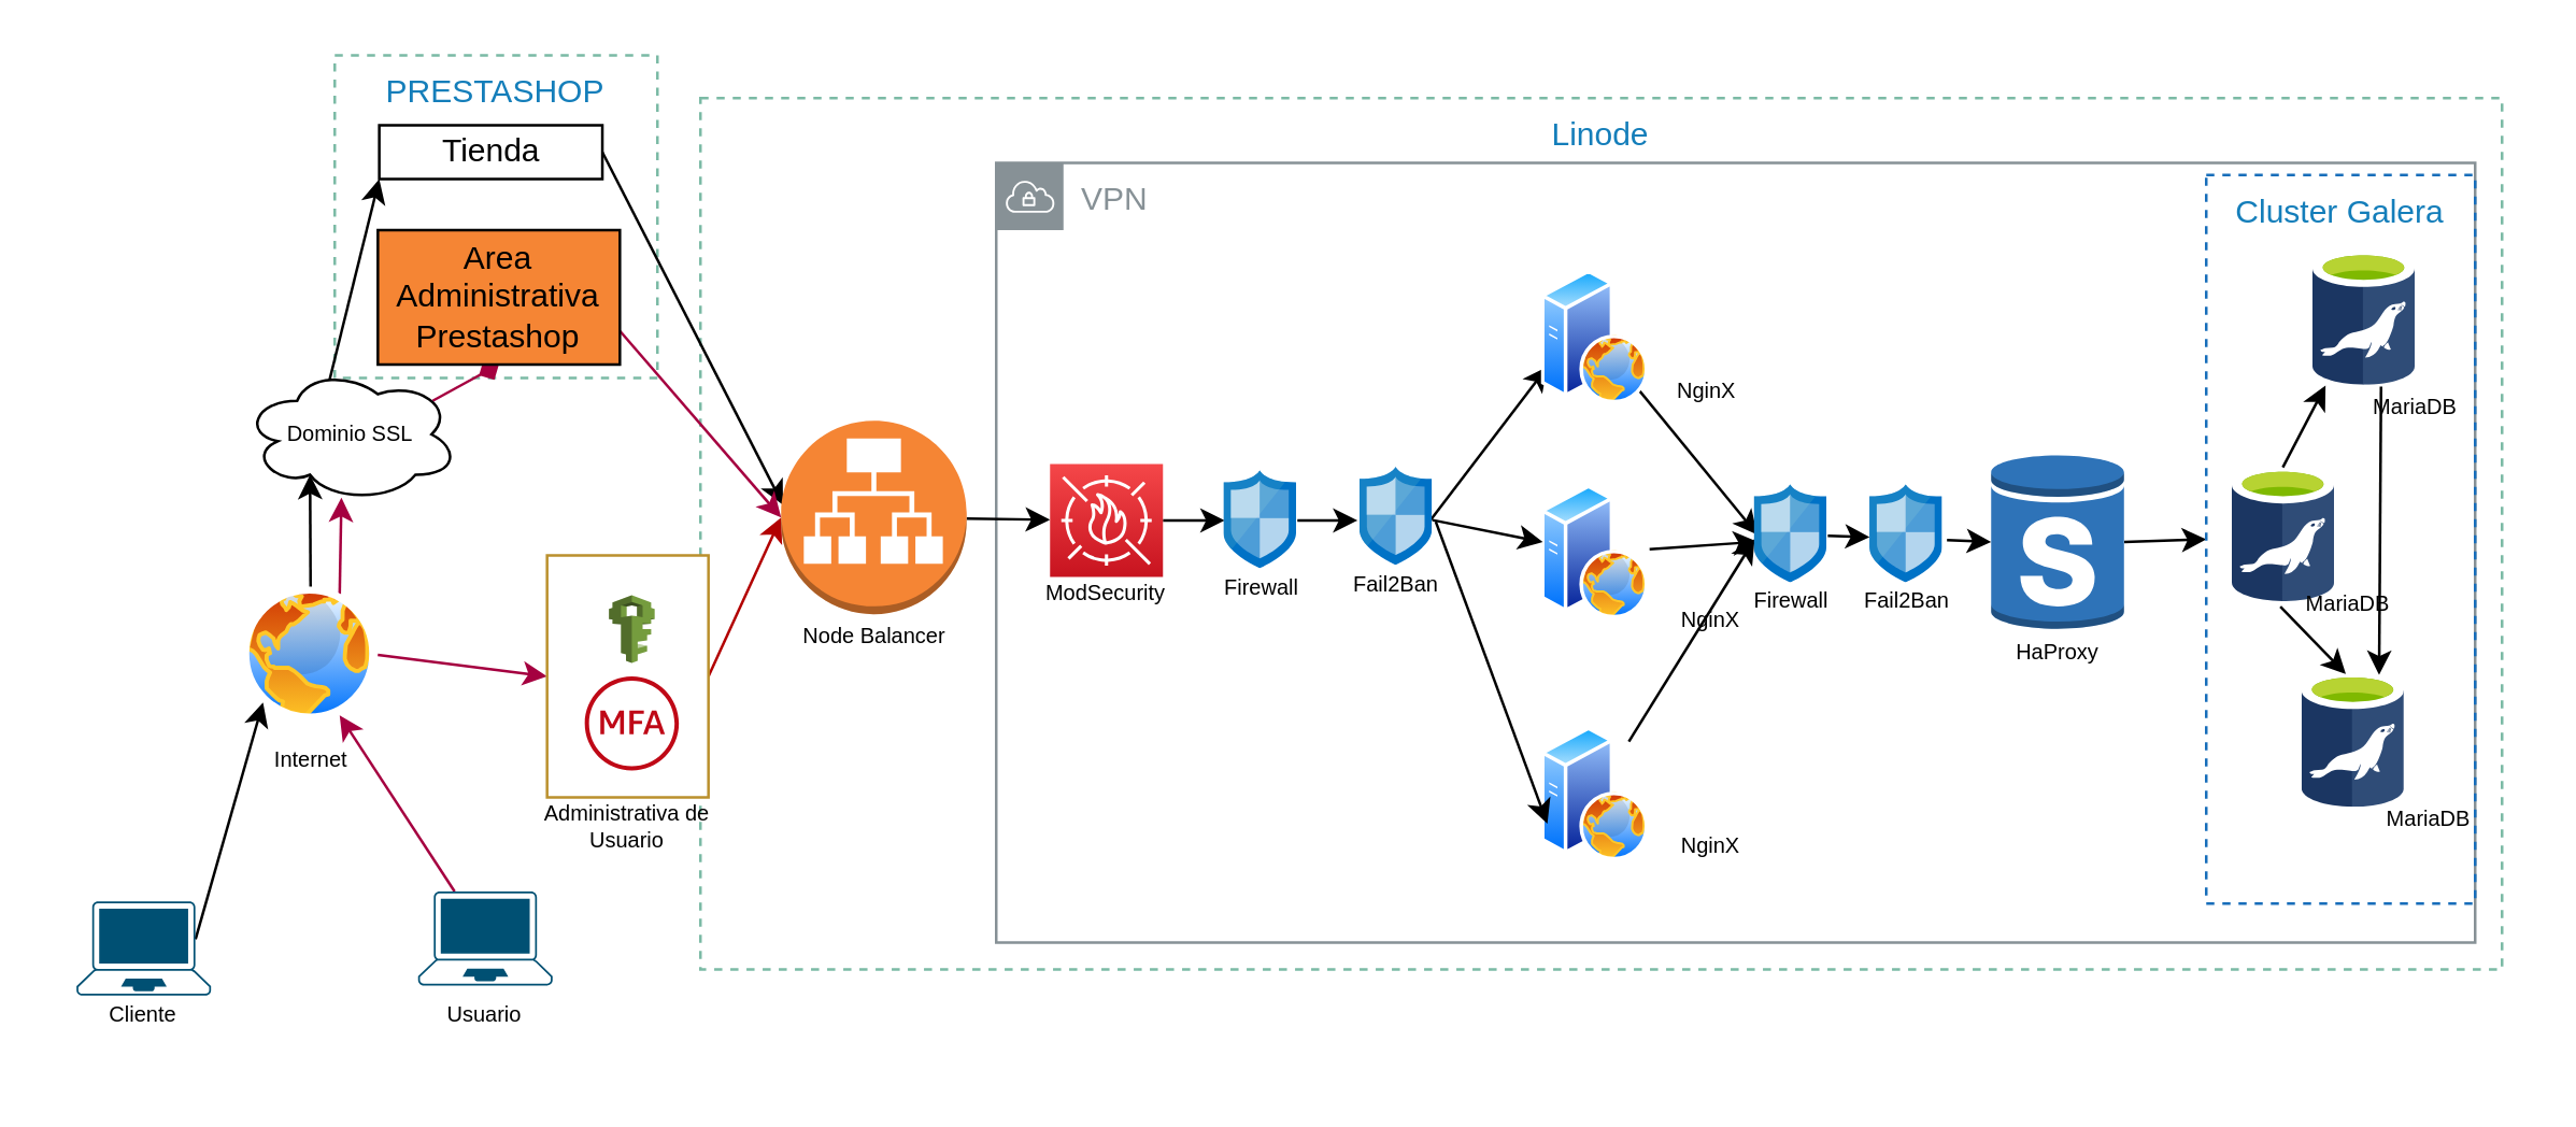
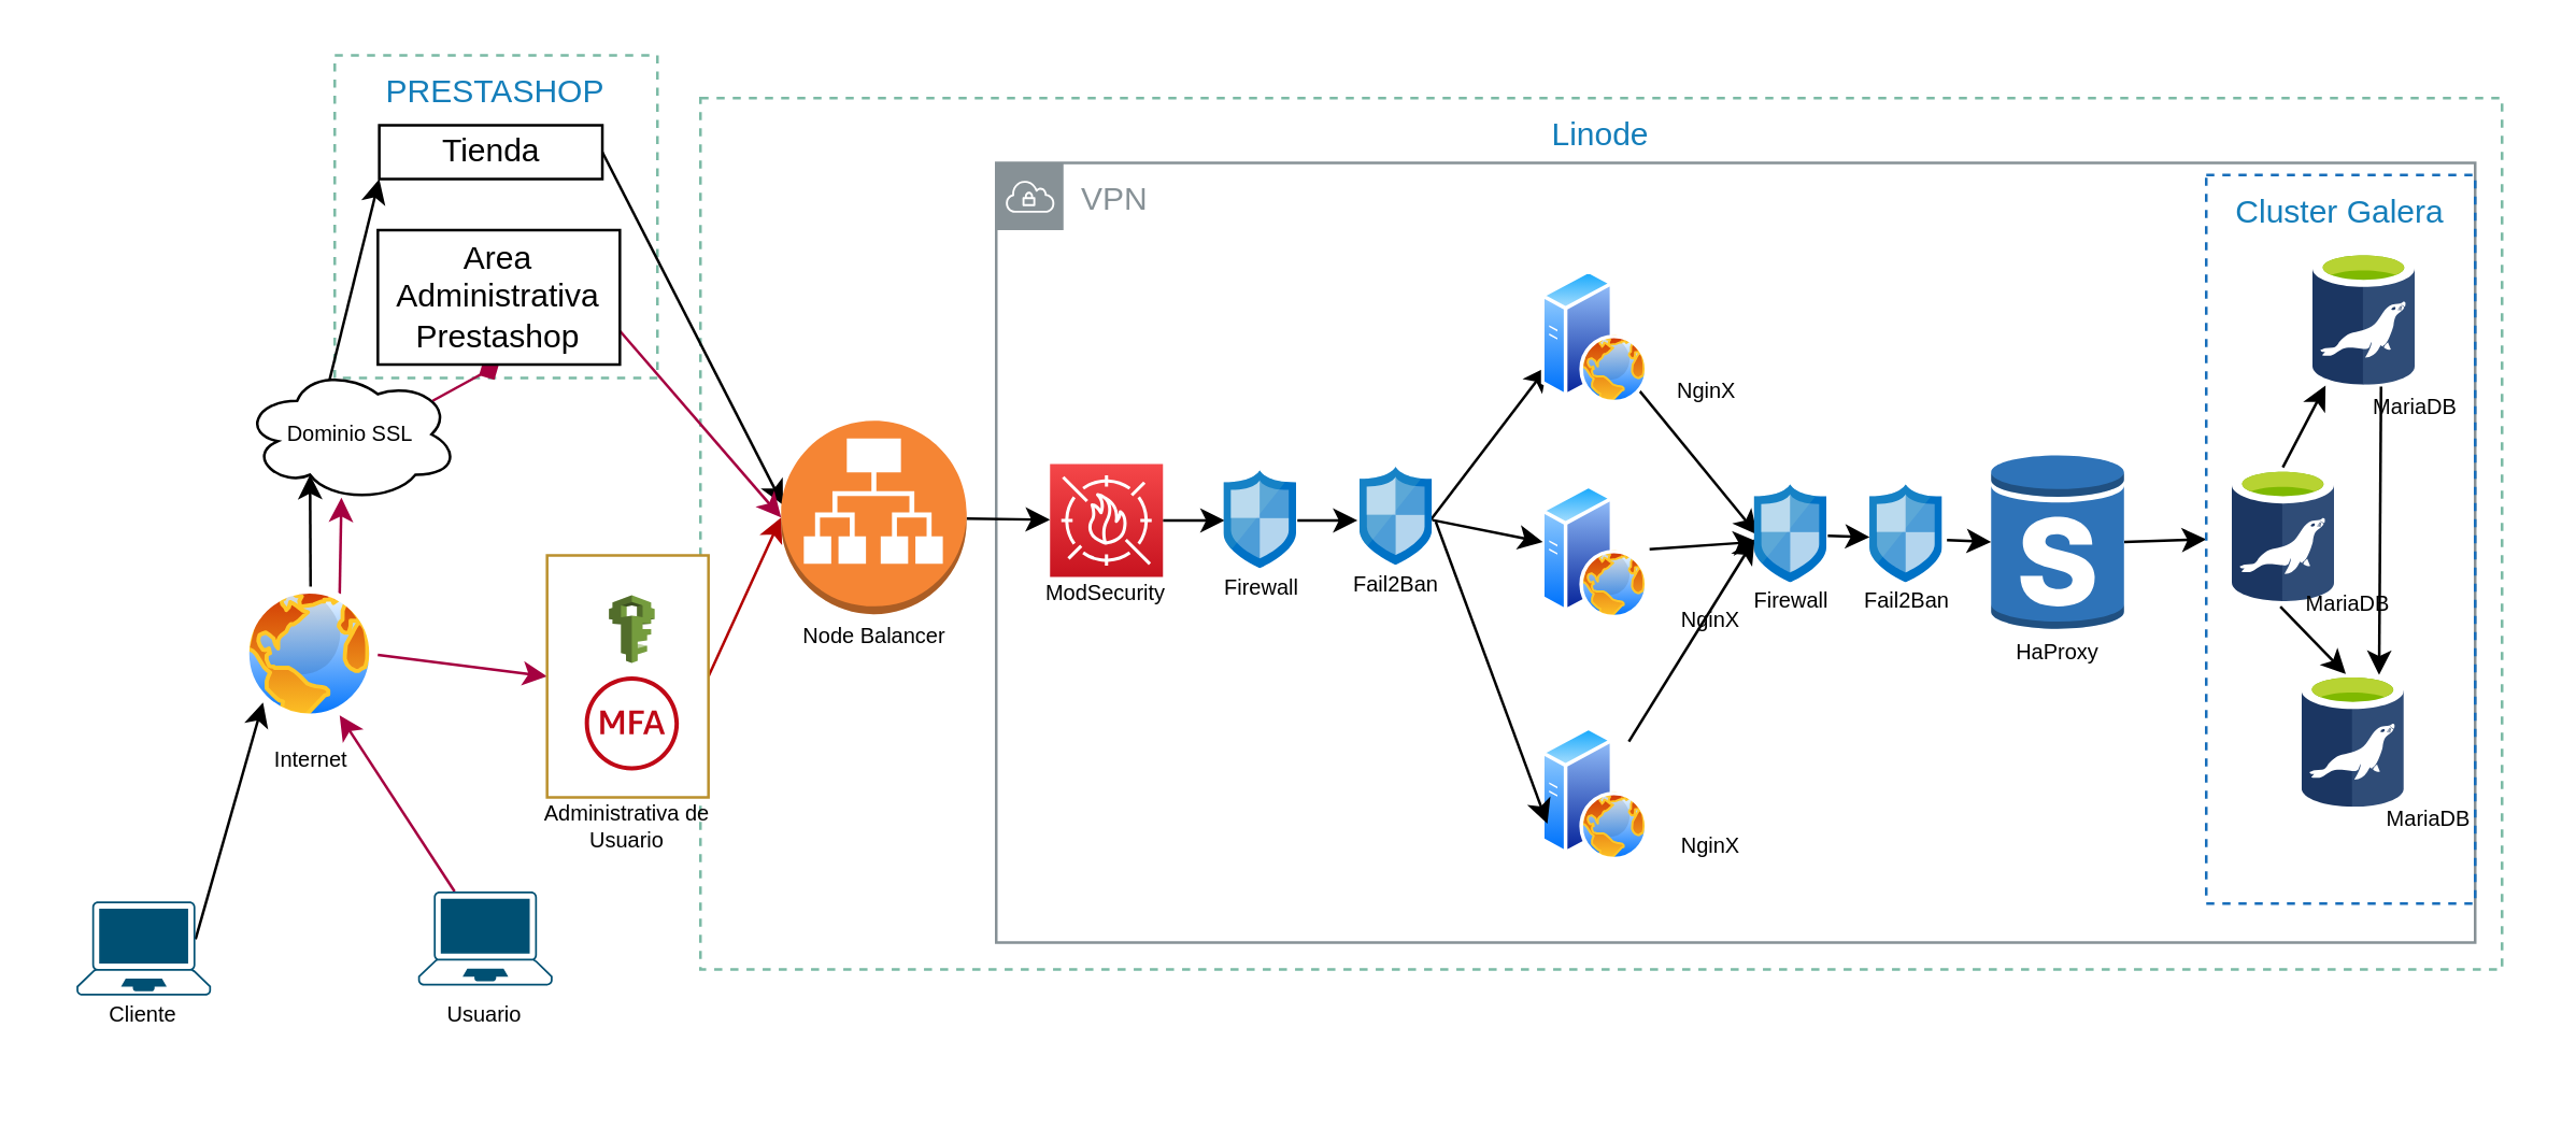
- <mxCell id="41" value="Area Administrativa&lt;br&gt;Prestashop" style="whiteSpace=wrap;html=1;fillColor=#f58534;" vertex="1" parent="1"><mxGeometry x="140.03" y="85" width="90" height="50" as="geometry" /></mxCell>
+ <mxCell id="41" value="Area Administrativa&lt;br&gt;Prestashop" style="whiteSpace=wrap;html=1;" vertex="1" parent="1"><mxGeometry x="140.03" y="85" width="90" height="50" as="geometry" /></mxCell>
